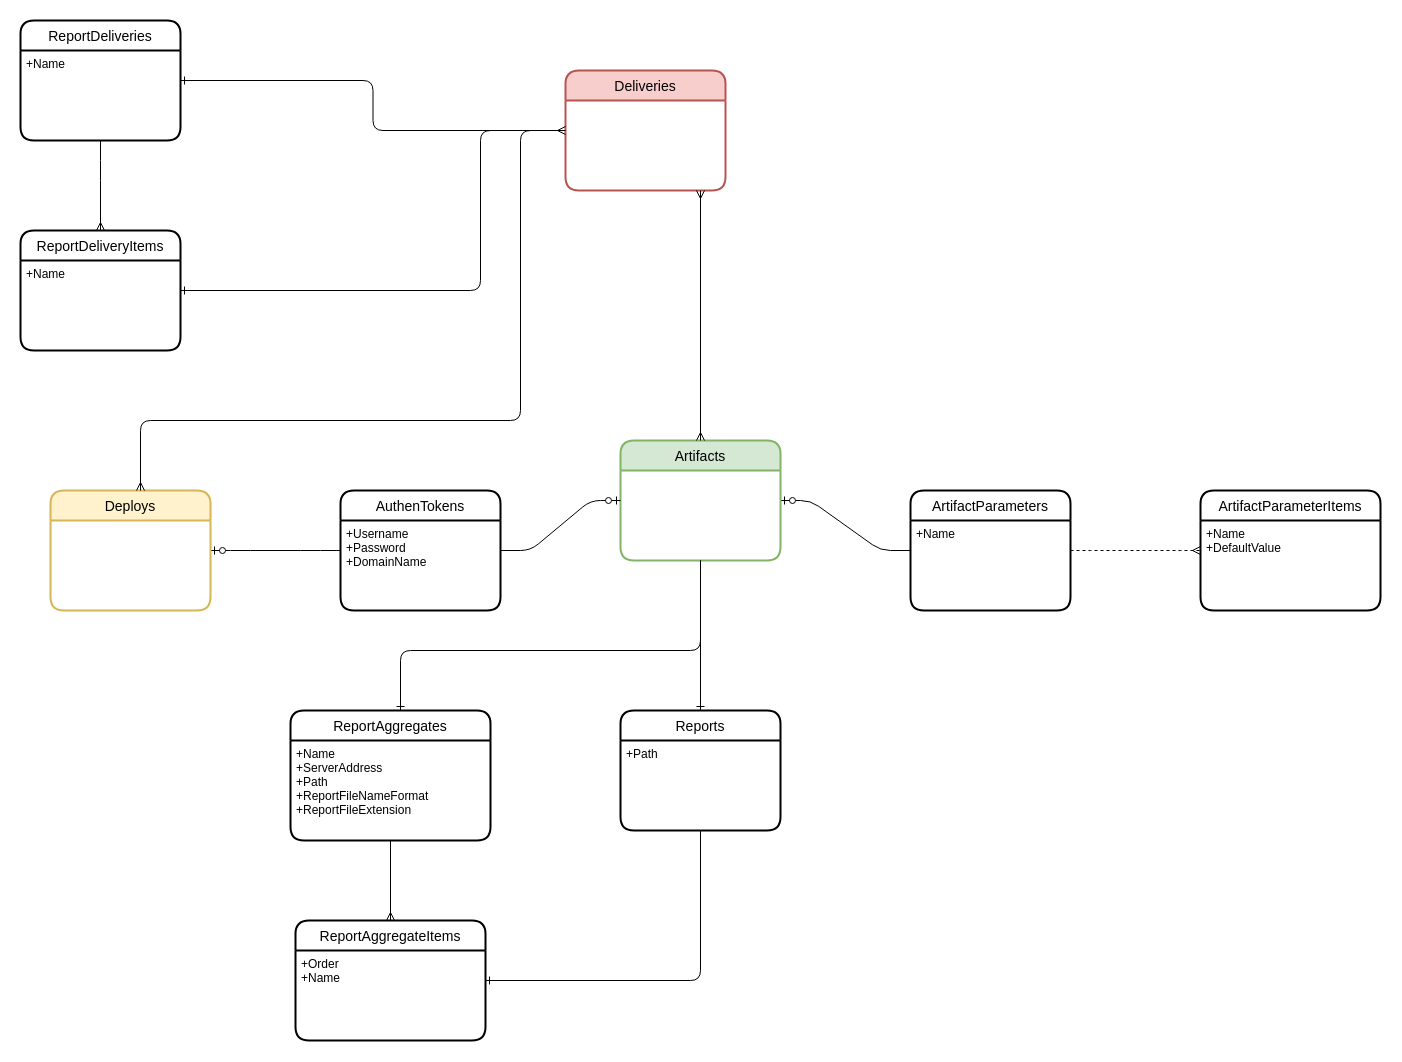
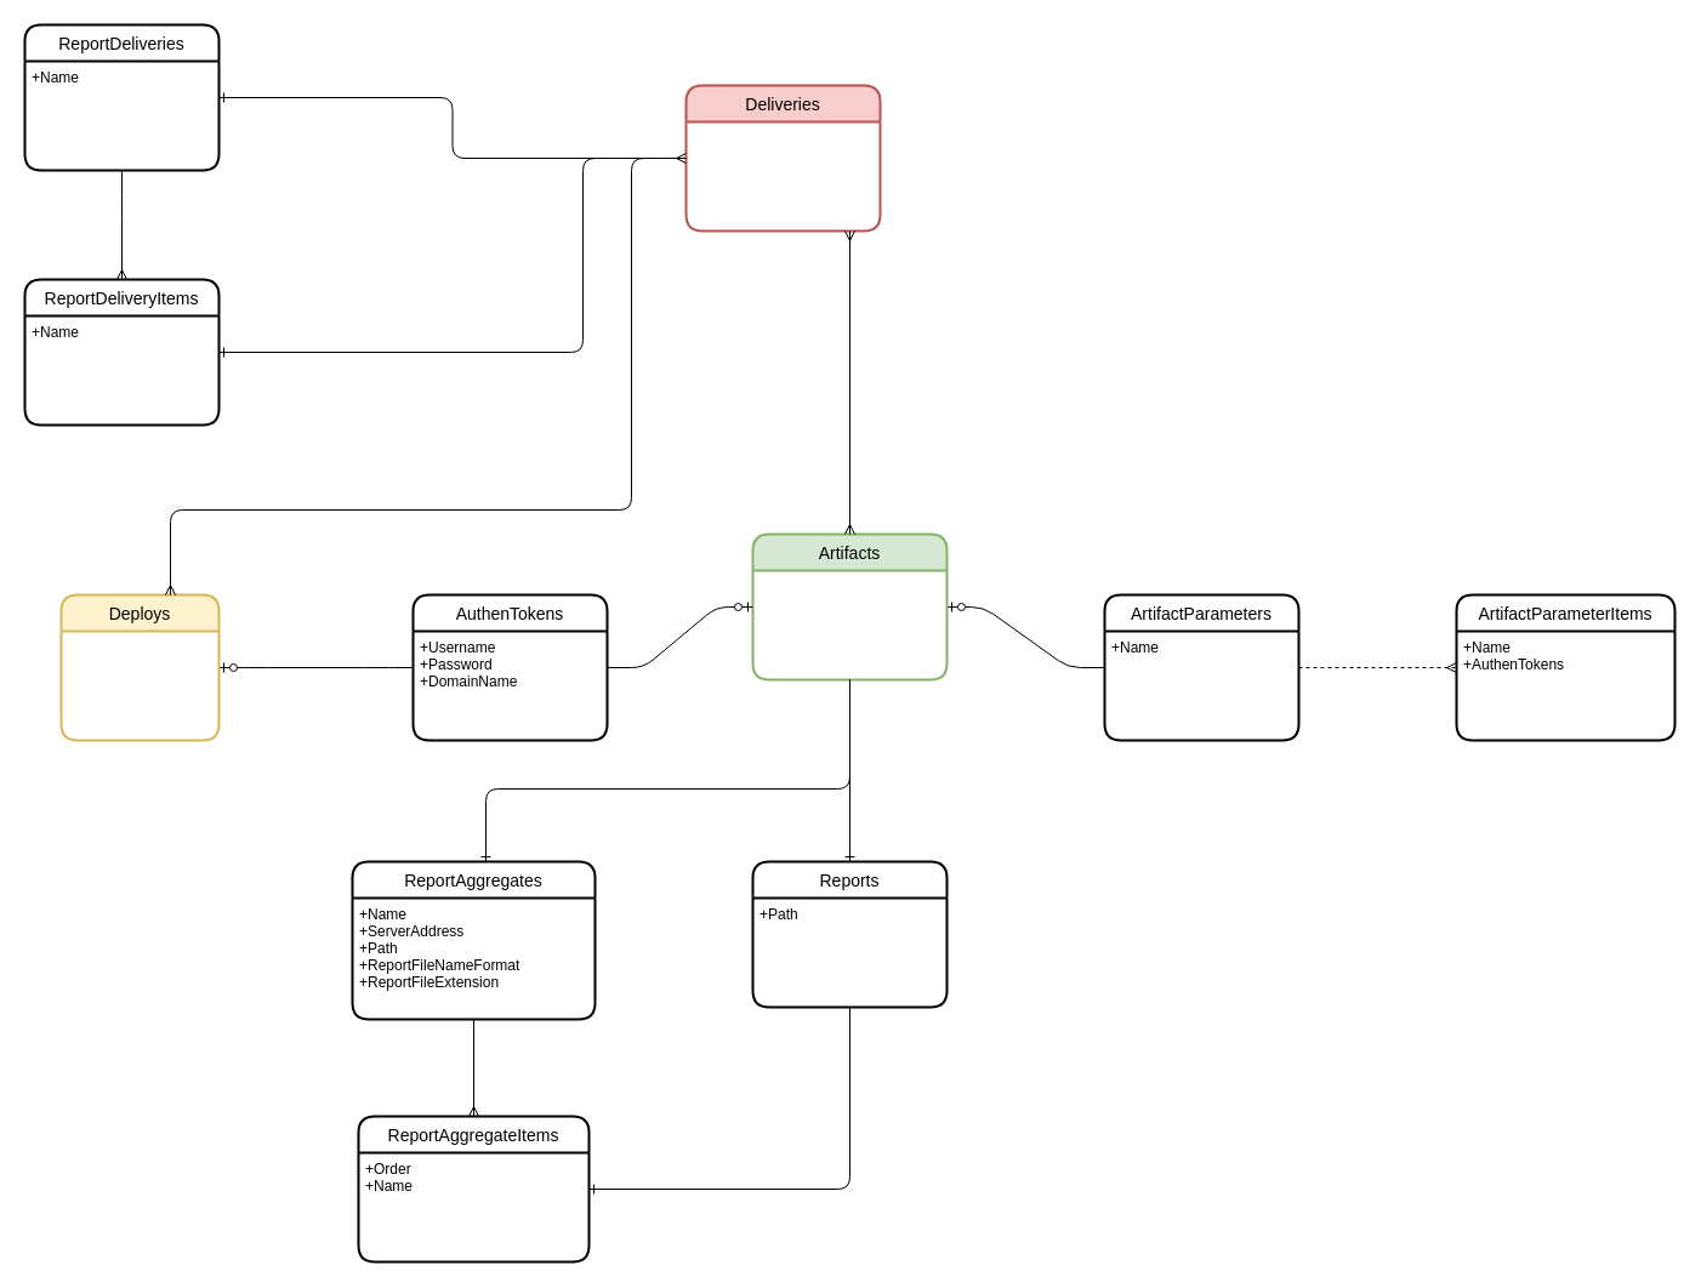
- <mxCell id="6" value="+Name&#10;+DefaultValue&#10;" style="align=left;strokeColor=none;fillColor=none;spacingLeft=4;fontSize=12;verticalAlign=top;resizable=0;rotatable=0;part=1;" vertex="1" parent="5"><mxGeometry y="30" width="180" height="90" as="geometry" /></mxCell>
+ <mxCell id="6" value="+Name&#10;+AuthenTokens&#10;" style="align=left;strokeColor=none;fillColor=none;spacingLeft=4;fontSize=12;verticalAlign=top;resizable=0;rotatable=0;part=1;" vertex="1" parent="5"><mxGeometry y="30" width="180" height="90" as="geometry" /></mxCell>
- <mxCell id="16" value="Deploys" style="swimlane;childLayout=stackLayout;horizontal=1;startSize=30;horizontalStack=0;rounded=1;fontSize=14;fontStyle=0;strokeWidth=2;resizeParent=0;resizeLast=1;shadow=0;dashed=0;align=center;fillColor=#fff2cc;strokeColor=#d6b656;" vertex="1" parent="1"><mxGeometry x="50" y="490" width="160" height="120" as="geometry" /></mxCell>
+ <mxCell id="16" value="Deploys" style="swimlane;childLayout=stackLayout;horizontal=1;startSize=30;horizontalStack=0;rounded=1;fontSize=14;fontStyle=0;strokeWidth=2;resizeParent=0;resizeLast=1;shadow=0;dashed=0;align=center;fillColor=#fff2cc;strokeColor=#d6b656;" vertex="1" parent="1"><mxGeometry x="50" y="490" width="130" height="120" as="geometry" /></mxCell>
